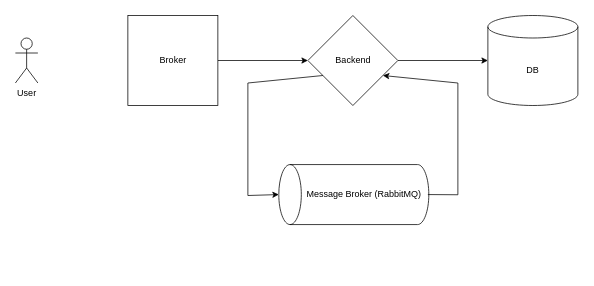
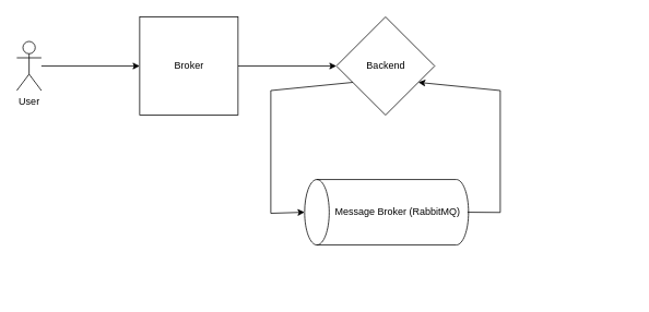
+ <mxCell id="6" style="edgeStyle=orthogonalEdgeStyle;rounded=0;orthogonalLoop=1;jettySize=auto;html=1;entryX=0;entryY=0.5;entryDx=0;entryDy=0;" parent="1" source="7" target="3" edge="1"><mxGeometry relative="1" as="geometry" /></mxCell>
- <mxCell id="4" style="edgeStyle=orthogonalEdgeStyle;rounded=0;orthogonalLoop=1;jettySize=auto;html=1;exitX=1;exitY=0.5;exitDx=0;exitDy=0;entryX=0;entryY=0.5;entryDx=0;entryDy=0;entryPerimeter=0;" parent="1" source="5" target="8" edge="1"><mxGeometry relative="1" as="geometry" /></mxCell>
- <mxCell id="8" value="DB" style="shape=cylinder3;whiteSpace=wrap;html=1;boundedLbl=1;backgroundOutline=1;size=15;" parent="1" vertex="1"><mxGeometry x="650" width="120" height="120" as="geometry" y="20" /></mxCell>
